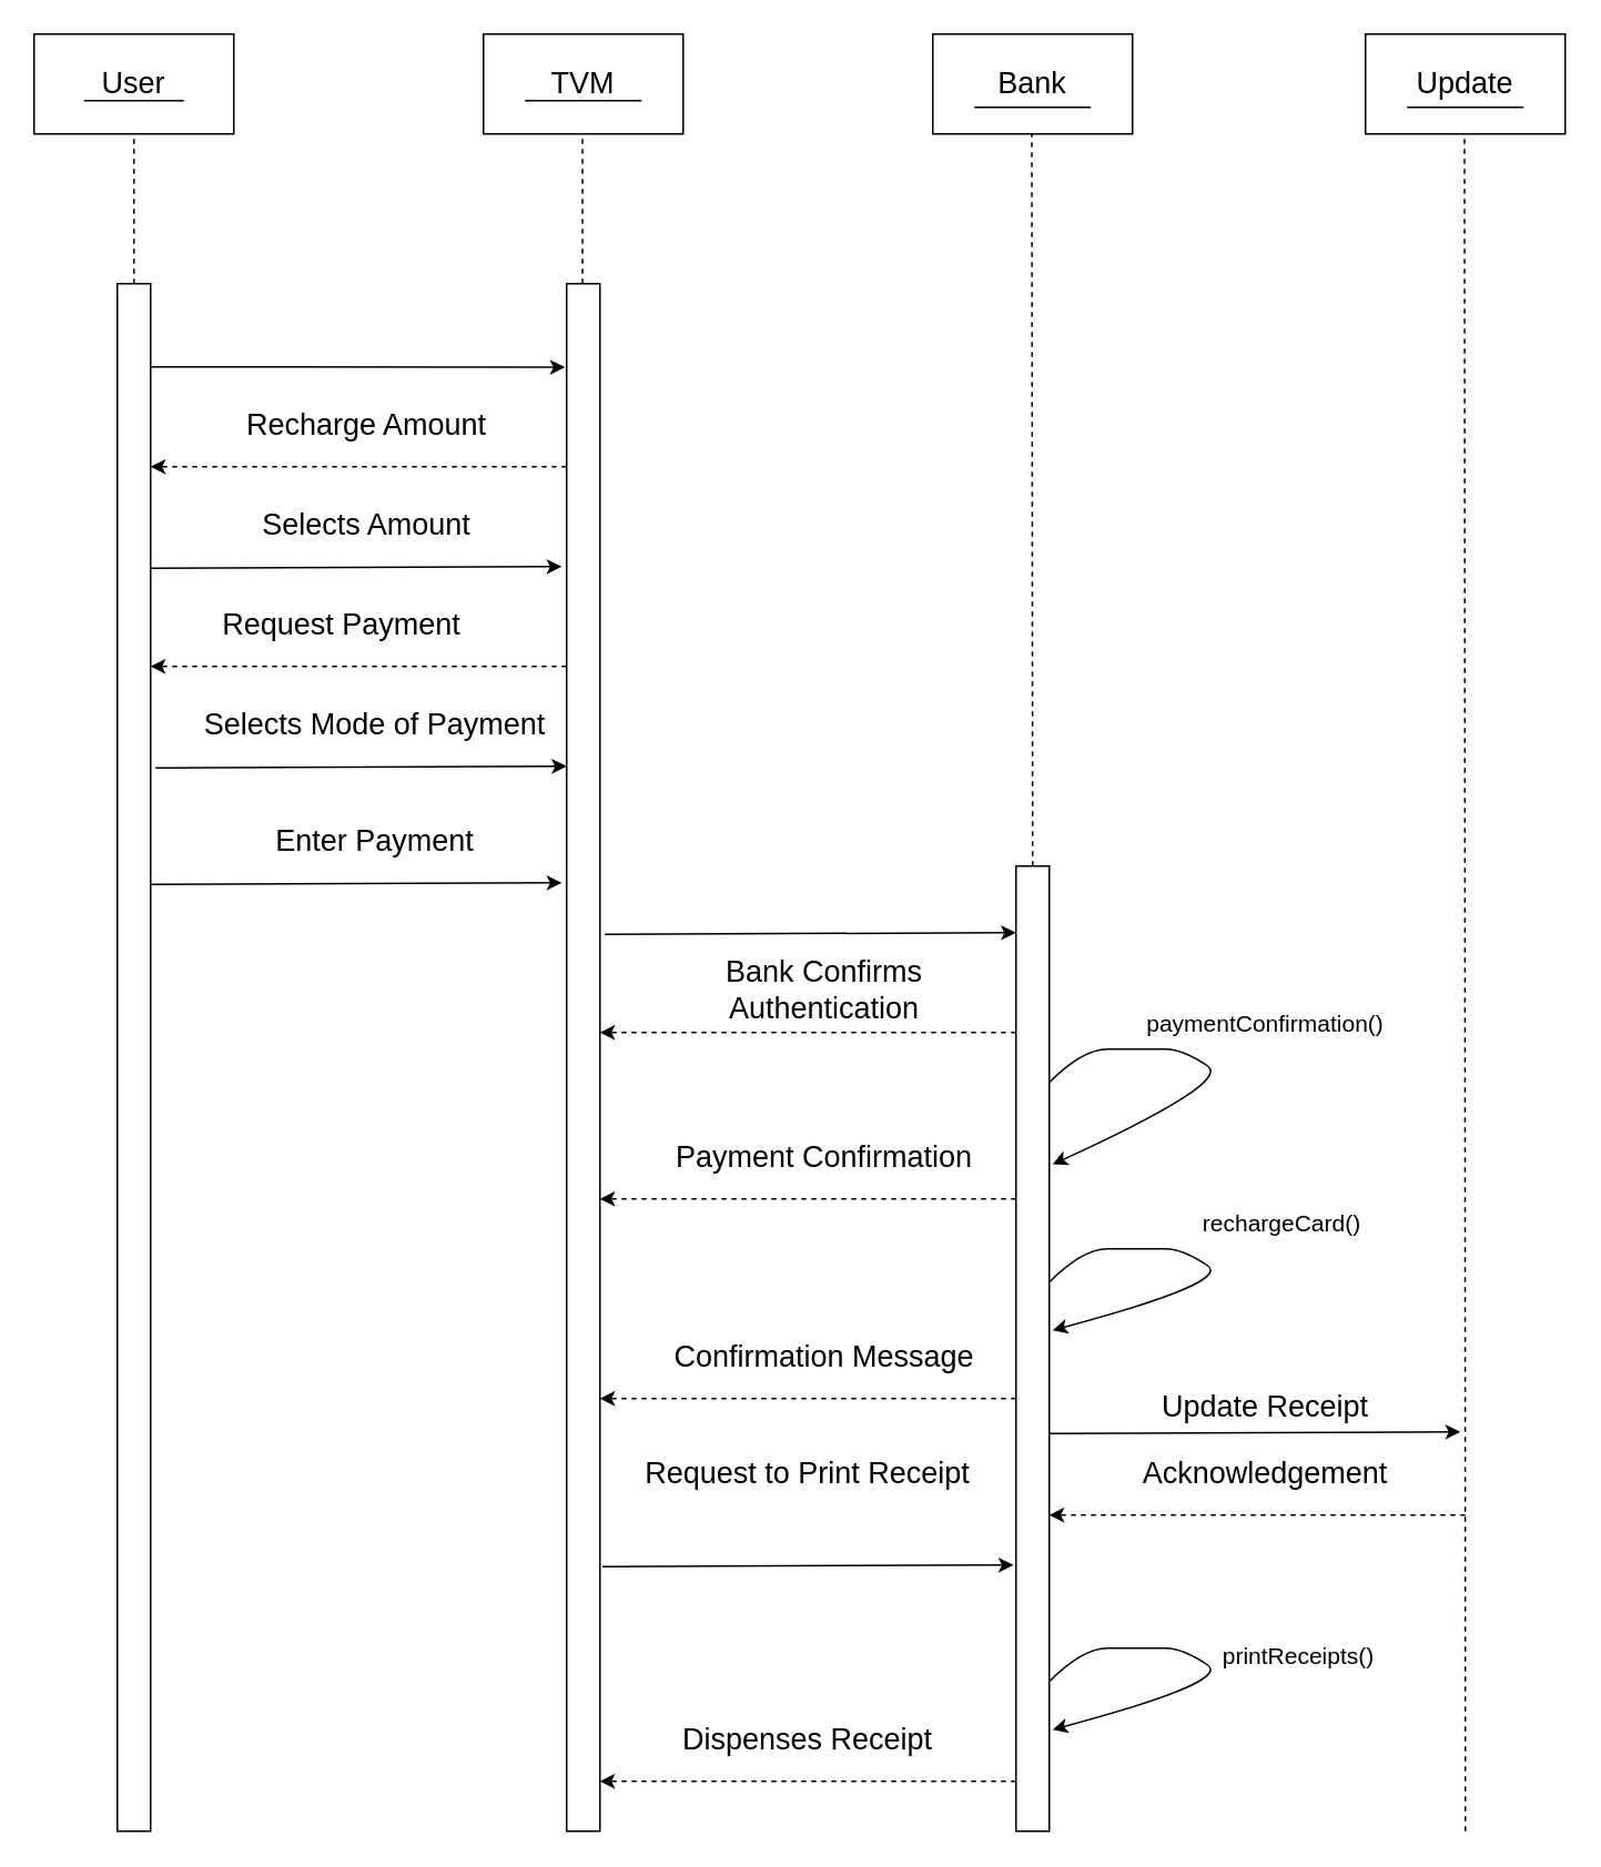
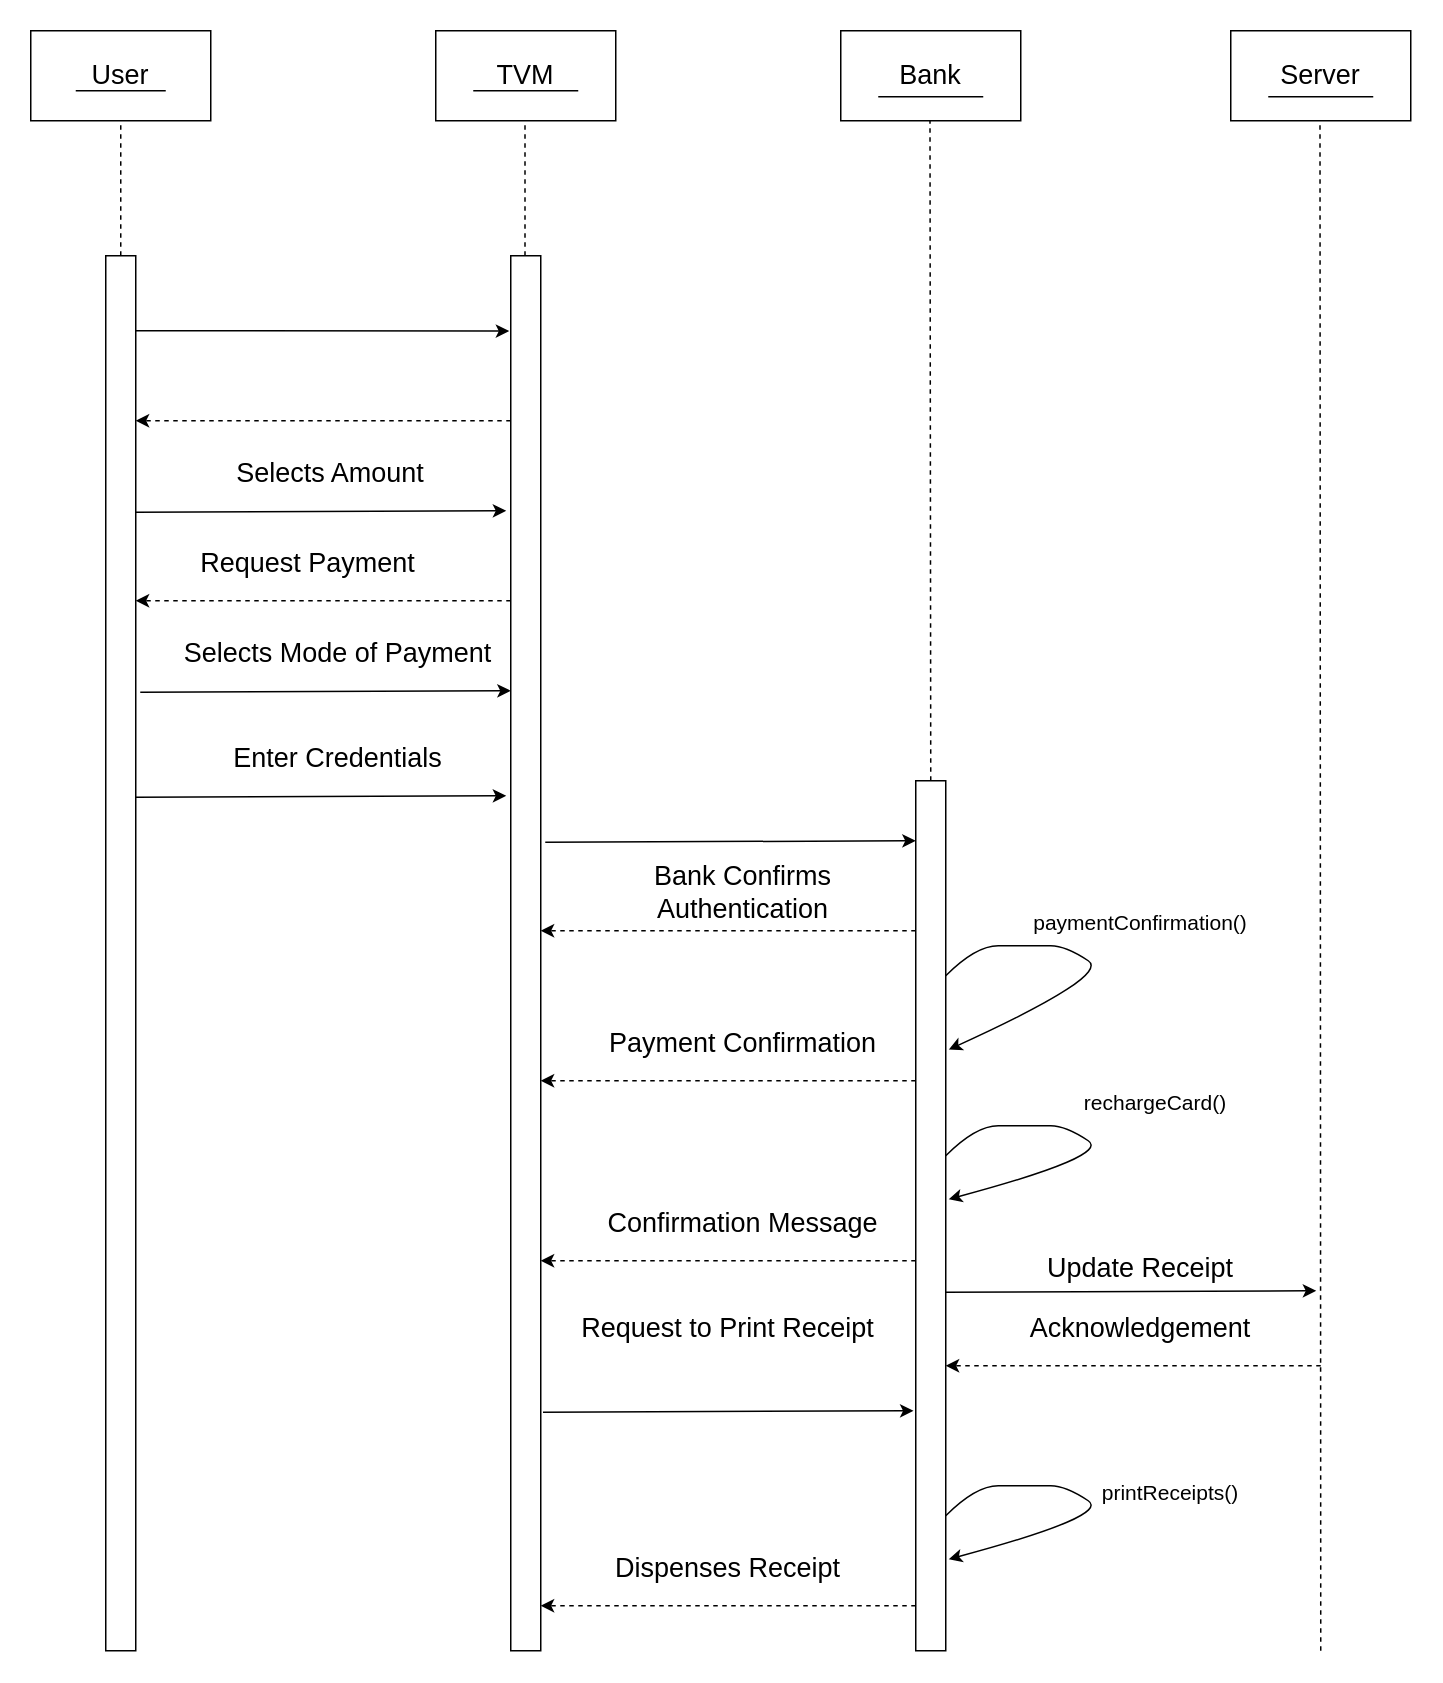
- <mxCell id="9" value="&lt;font style=&quot;font-size: 18px;&quot;&gt;Update&lt;/font&gt;" style="text;html=1;strokeColor=none;fillColor=none;align=center;verticalAlign=middle;whiteSpace=wrap;rounded=0;" vertex="1" parent="1"><mxGeometry x="850" y="35" width="60" height="30" as="geometry" /></mxCell>
+ <mxCell id="9" value="&lt;font style=&quot;font-size: 18px;&quot;&gt;Server&lt;/font&gt;" style="text;html=1;strokeColor=none;fillColor=none;align=center;verticalAlign=middle;whiteSpace=wrap;rounded=0;" vertex="1" parent="1"><mxGeometry x="850" y="35" width="60" height="30" as="geometry" /></mxCell>
- <mxCell id="21" value="&lt;font style=&quot;font-size: 18px;&quot;&gt;Recharge Amount&lt;/font&gt;" style="text;html=1;strokeColor=none;fillColor=none;align=center;verticalAlign=middle;whiteSpace=wrap;rounded=0;" vertex="1" parent="1"><mxGeometry x="120" y="240" width="200" height="30" as="geometry" /></mxCell>
- <mxCell id="27" value="&lt;font style=&quot;font-size: 18px;&quot;&gt;Enter Payment&lt;/font&gt;" style="text;html=1;strokeColor=none;fillColor=none;align=center;verticalAlign=middle;whiteSpace=wrap;rounded=0;" vertex="1" parent="1"><mxGeometry x="120" y="490" width="210" height="30" as="geometry" /></mxCell>
+ <mxCell id="27" value="&lt;font style=&quot;font-size: 18px;&quot;&gt;Enter Credentials&lt;/font&gt;" style="text;html=1;strokeColor=none;fillColor=none;align=center;verticalAlign=middle;whiteSpace=wrap;rounded=0;" vertex="1" parent="1"><mxGeometry x="120" y="490" width="210" height="30" as="geometry" /></mxCell>
